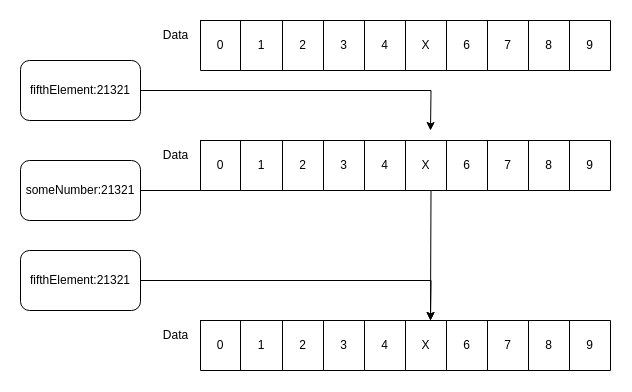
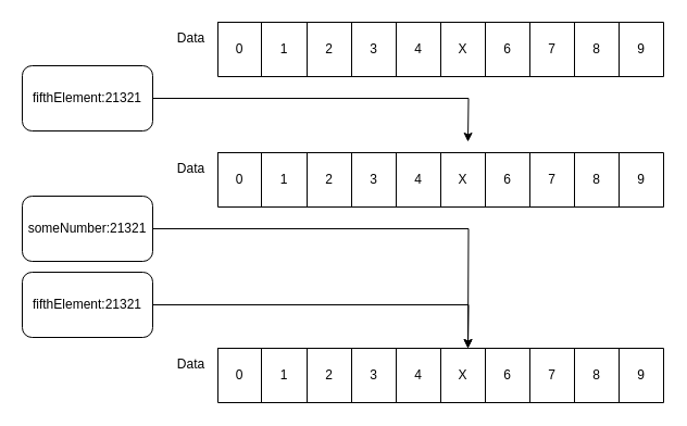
- <mxCell id="43" value="someNumber:21321" style="rounded=1;whiteSpace=wrap;html=1;" vertex="1" parent="1"><mxGeometry x="20" y="160" width="120" height="60" as="geometry" /></mxCell>
+ <mxCell id="43" value="someNumber:21321" style="rounded=1;whiteSpace=wrap;html=1;" vertex="1" parent="1"><mxGeometry x="20" y="180" width="120" height="60" as="geometry" /></mxCell>
